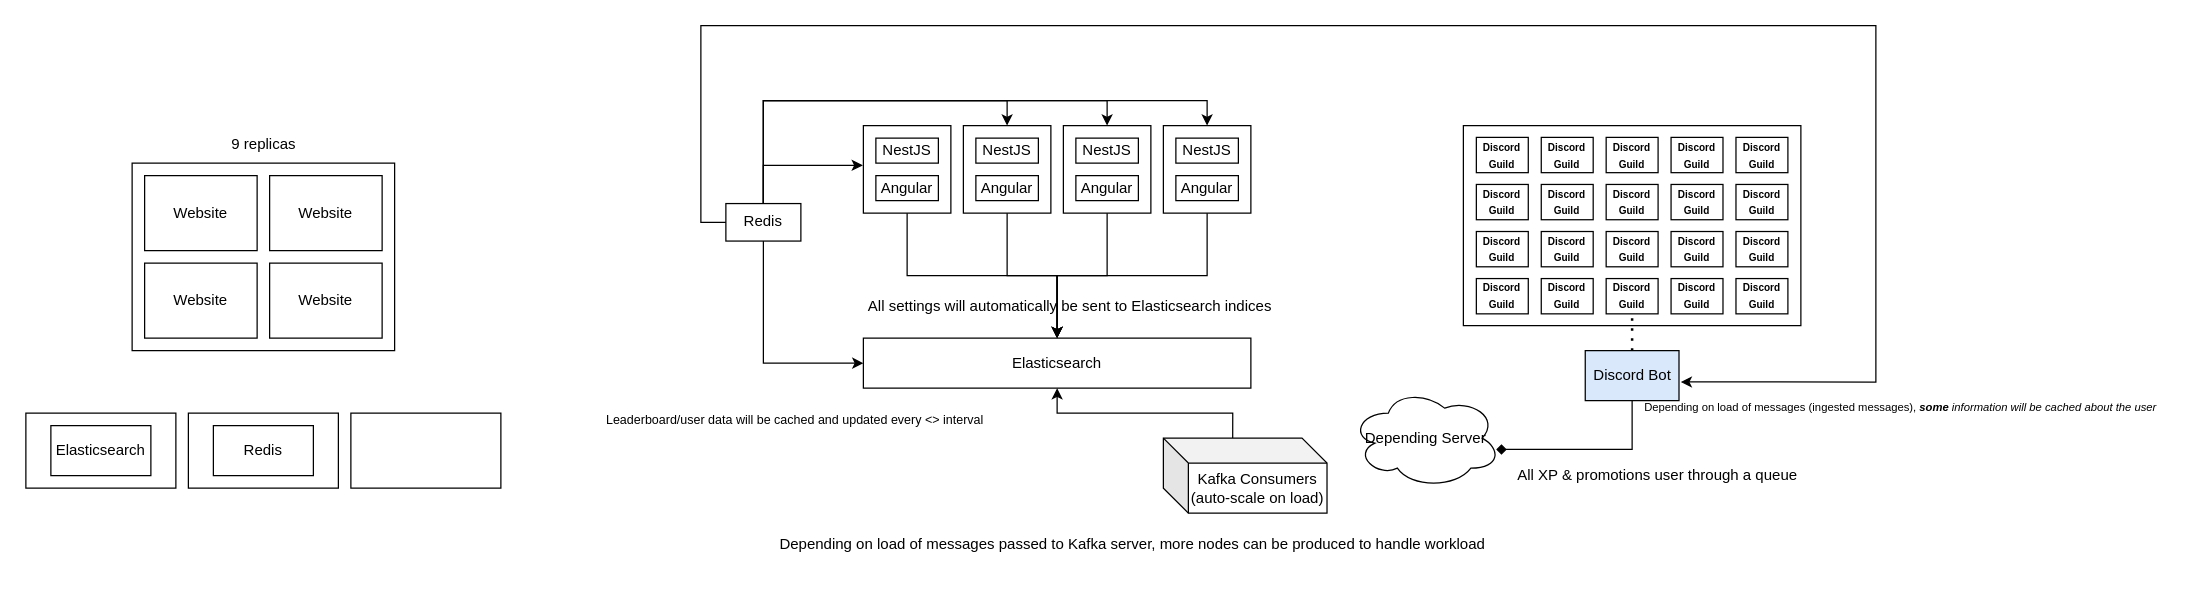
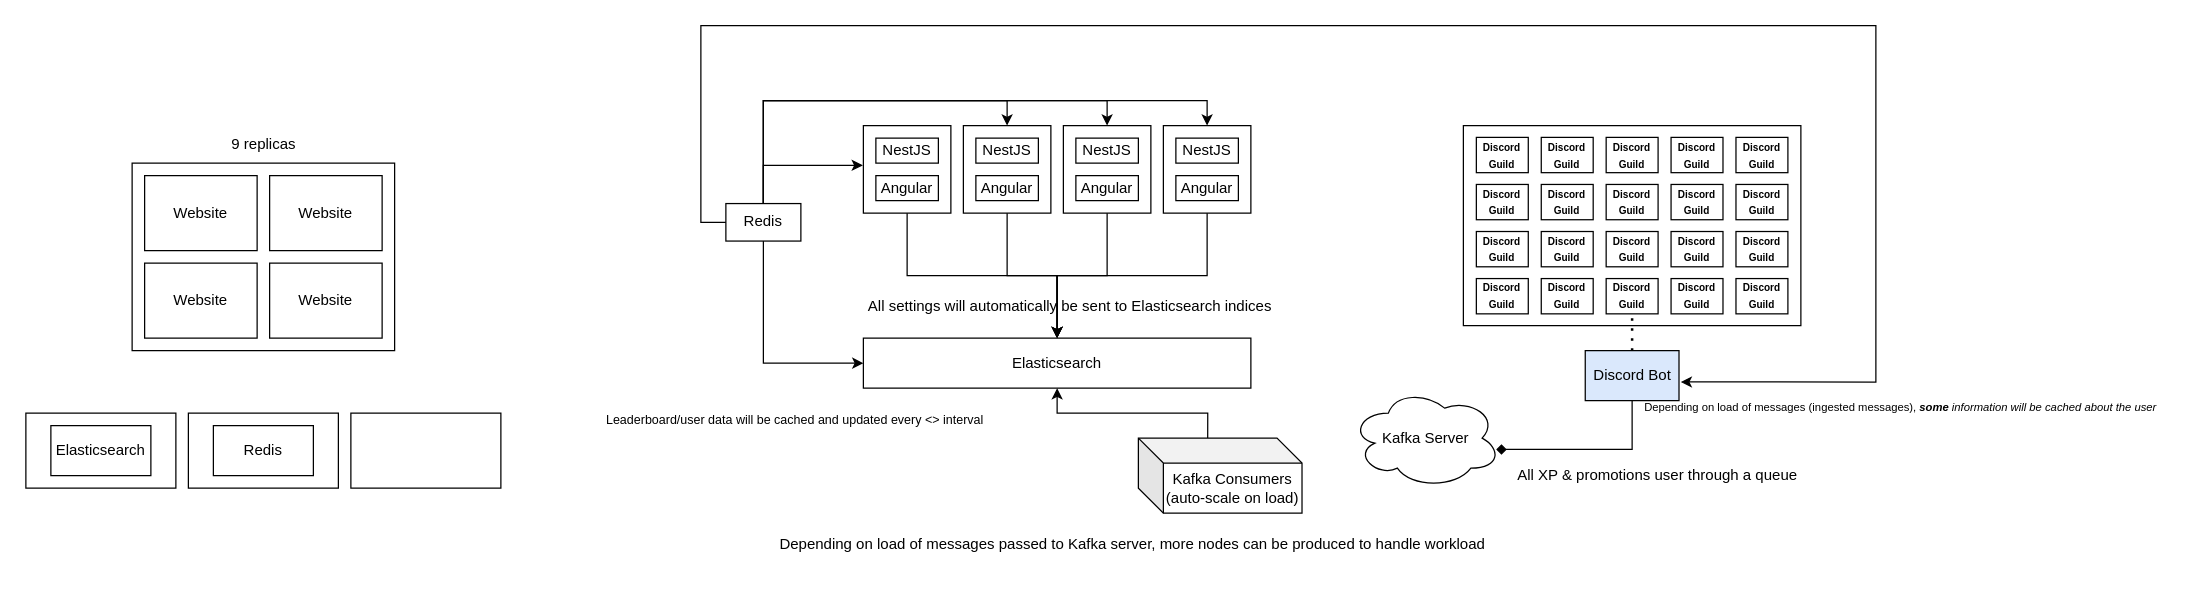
- <mxCell id="40" value="Depending Server" style="ellipse;shape=cloud;whiteSpace=wrap;html=1;" vertex="1" parent="1"><mxGeometry x="1080" y="310" width="120" height="80" as="geometry" /></mxCell>
+ <mxCell id="40" value="Kafka Server" style="ellipse;shape=cloud;whiteSpace=wrap;html=1;" vertex="1" parent="1"><mxGeometry x="1080" y="310" width="120" height="80" as="geometry" /></mxCell>
- <mxCell id="72" value="Kafka Consumers (auto-scale on load)" style="shape=cube;whiteSpace=wrap;html=1;boundedLbl=1;backgroundOutline=1;darkOpacity=0.05;darkOpacity2=0.1;" vertex="1" parent="1"><mxGeometry x="930" y="350" width="130.91" height="60" as="geometry" /></mxCell>
+ <mxCell id="72" value="Kafka Consumers (auto-scale on load)" style="shape=cube;whiteSpace=wrap;html=1;boundedLbl=1;backgroundOutline=1;darkOpacity=0.05;darkOpacity2=0.1;" vertex="1" parent="1"><mxGeometry x="910" y="350" width="130.91" height="60" as="geometry" /></mxCell>
